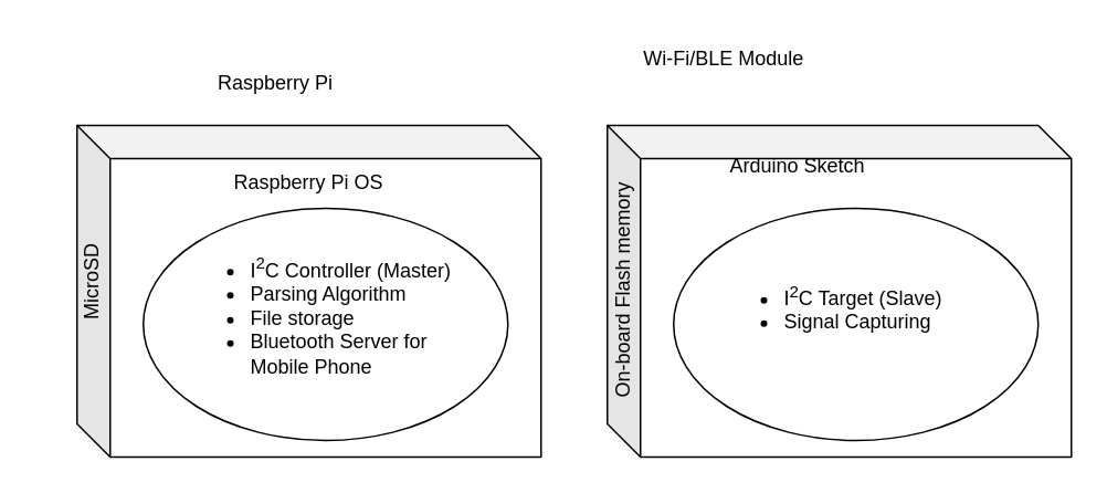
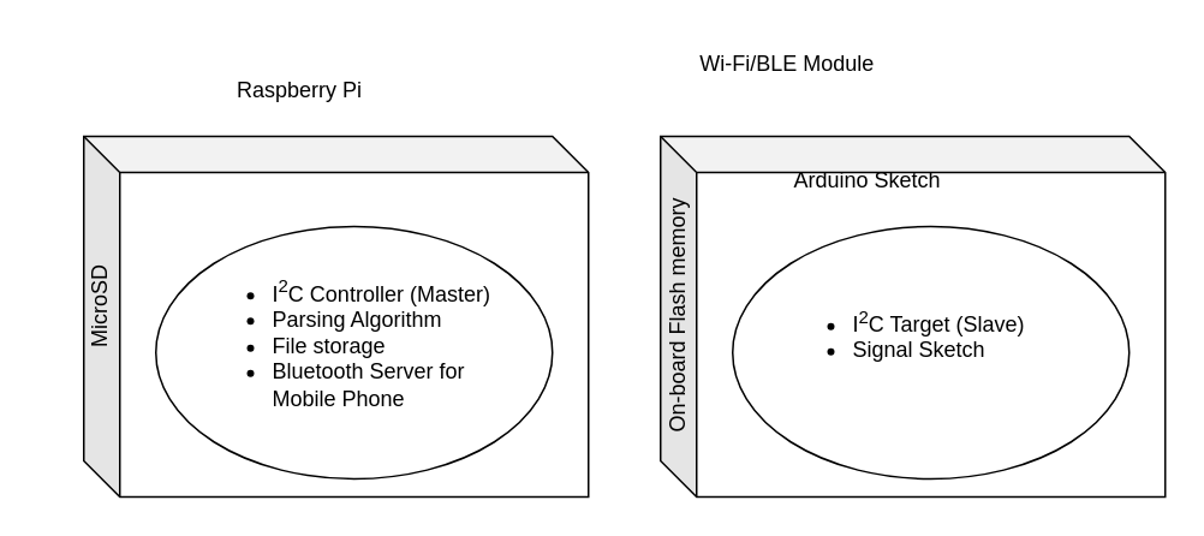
- <mxCell id="10" value="Raspberry Pi OS" style="text;html=1;strokeColor=none;fillColor=none;align=center;verticalAlign=middle;whiteSpace=wrap;rounded=0;" parent="1" vertex="1"><mxGeometry x="131" y="95" width="110" height="30" as="geometry" /></mxCell>
- <mxCell id="7" value="&lt;div align=&quot;left&quot;&gt;&lt;ul&gt;&lt;li&gt;&lt;span&gt;I&lt;sup&gt;2&lt;/sup&gt;C&lt;/span&gt; Target (Slave)&lt;/li&gt;&lt;li&gt;Signal Capturing&lt;/li&gt;&lt;/ul&gt;&lt;/div&gt;" style="text;html=1;strokeColor=none;fillColor=none;align=left;verticalAlign=middle;whiteSpace=wrap;rounded=0;" parent="1" vertex="1"><mxGeometry x="431" y="155" width="170" height="60" as="geometry" /></mxCell>
+ <mxCell id="7" value="&lt;div align=&quot;left&quot;&gt;&lt;ul&gt;&lt;li&gt;&lt;span&gt;I&lt;sup&gt;2&lt;/sup&gt;C&lt;/span&gt; Target (Slave)&lt;/li&gt;&lt;li&gt;Signal Sketch&lt;/li&gt;&lt;/ul&gt;&lt;/div&gt;" style="text;html=1;strokeColor=none;fillColor=none;align=left;verticalAlign=middle;whiteSpace=wrap;rounded=0;" parent="1" vertex="1"><mxGeometry x="431" y="155" width="170" height="60" as="geometry" /></mxCell>
